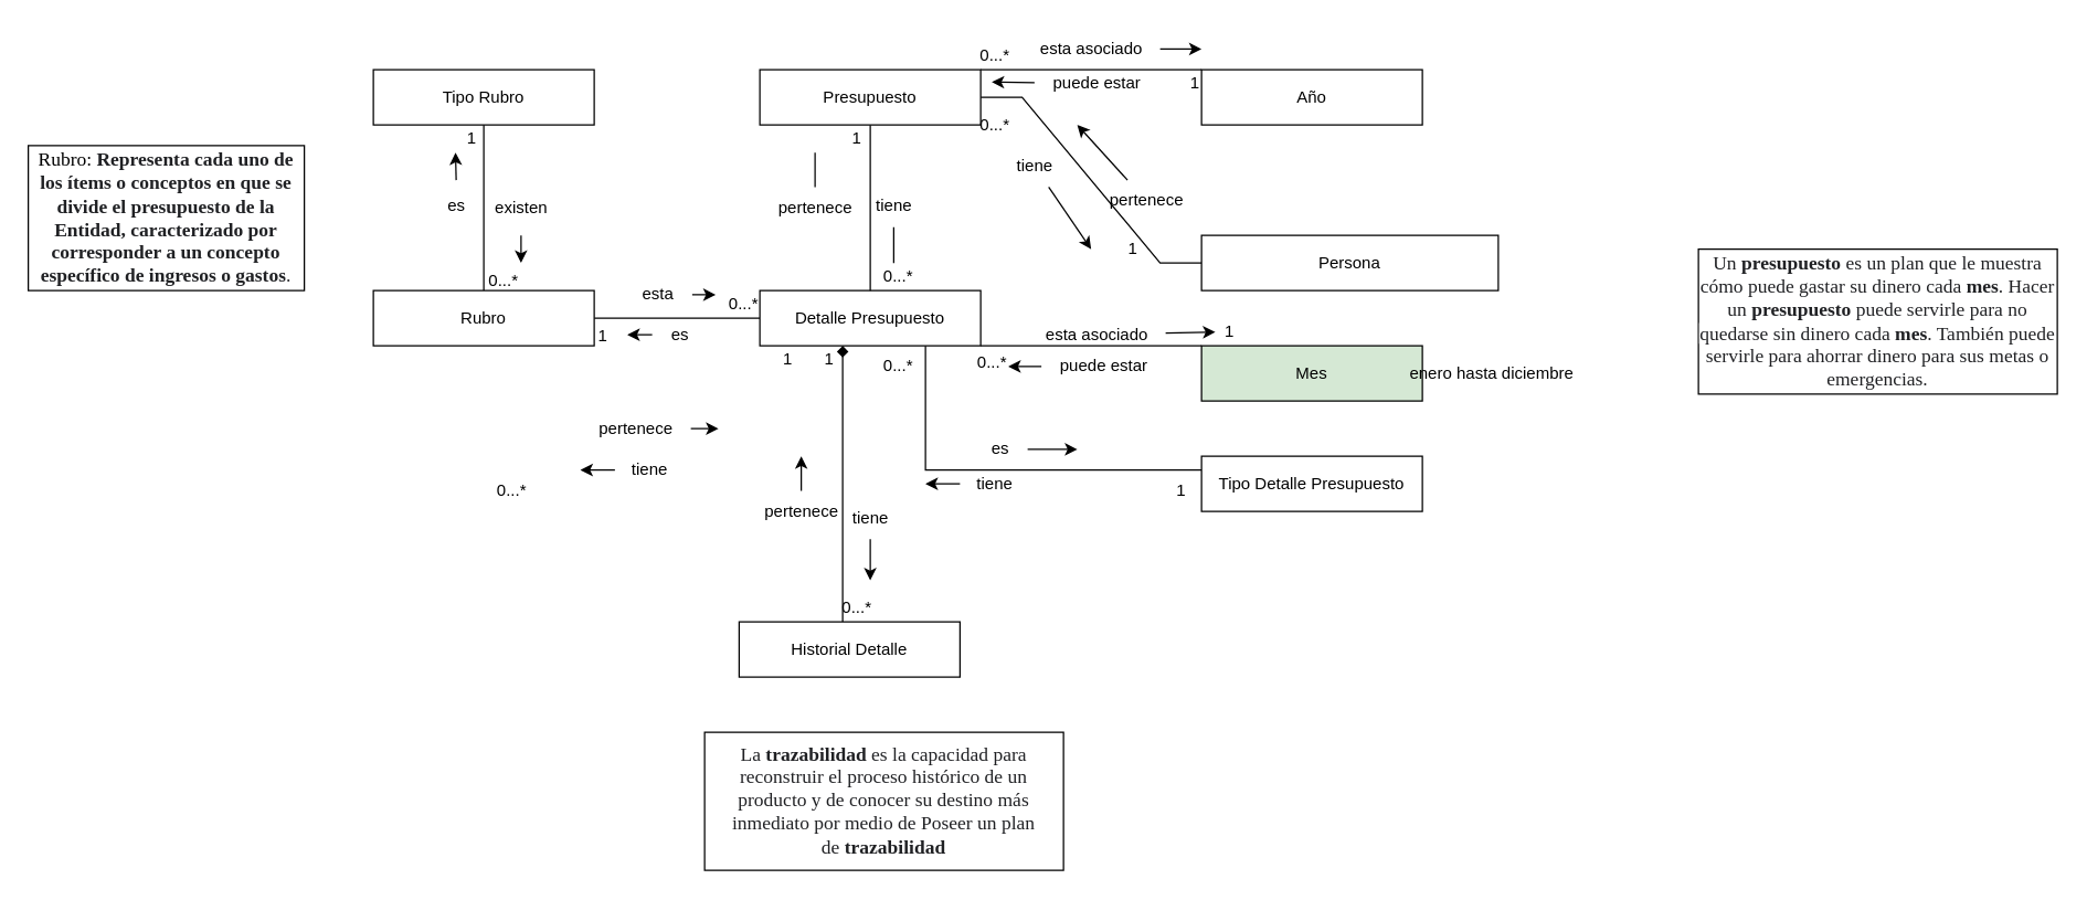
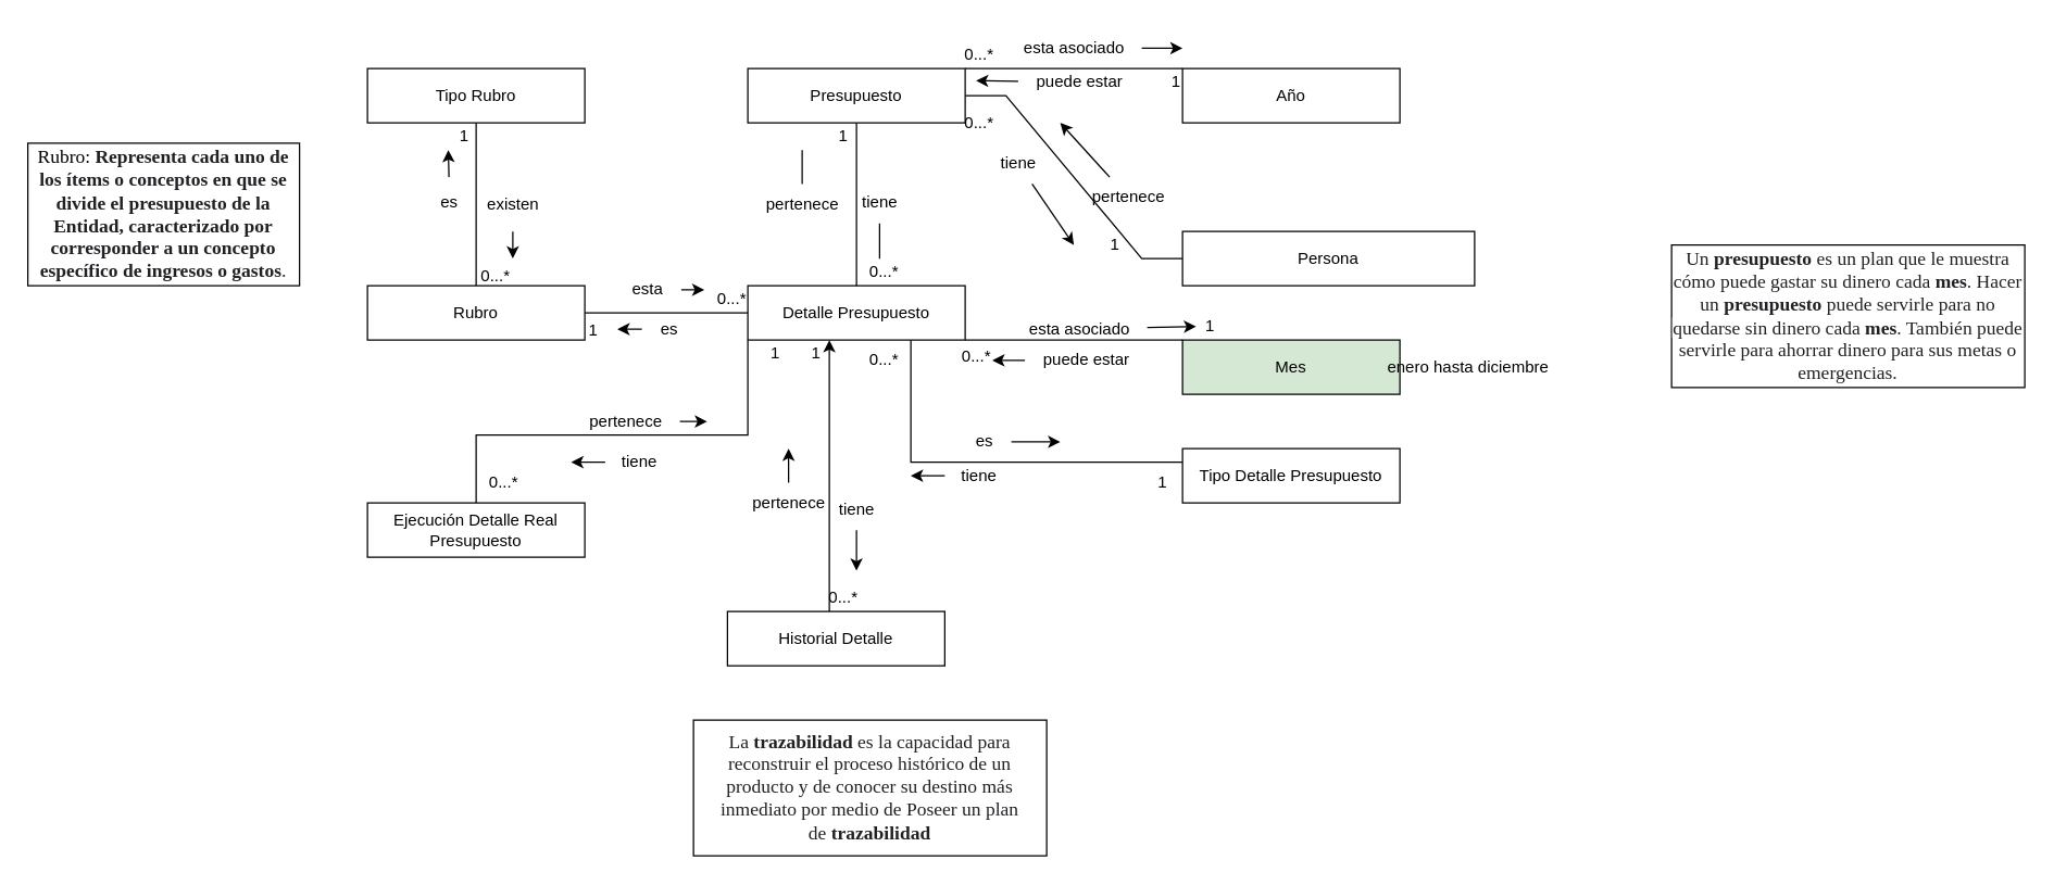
- <mxCell id="67" style="edgeStyle=orthogonalEdgeStyle;rounded=0;orthogonalLoop=1;jettySize=auto;html=1;endArrow=diamond;" parent="1" source="68" target="9" edge="1"><mxGeometry relative="1" as="geometry"><Array as="points"><mxPoint x="610" y="320" /><mxPoint x="610" y="320" /></Array></mxGeometry></mxCell>
+ <mxCell id="67" style="edgeStyle=orthogonalEdgeStyle;rounded=0;orthogonalLoop=1;jettySize=auto;html=1;" parent="1" source="68" target="9" edge="1"><mxGeometry relative="1" as="geometry"><Array as="points"><mxPoint x="610" y="320" /><mxPoint x="610" y="320" /></Array></mxGeometry></mxCell>
+ <mxCell id="6" style="edgeStyle=orthogonalEdgeStyle;rounded=0;orthogonalLoop=1;jettySize=auto;html=1;endArrow=none;endFill=0;" parent="1" source="9" target="14" edge="1"><mxGeometry relative="1" as="geometry"><Array as="points"><mxPoint x="550" y="320" /><mxPoint x="350" y="320" /></Array></mxGeometry></mxCell>
+ <mxCell id="14" value="Ejecución Detalle Real Presupuesto" style="rounded=0;whiteSpace=wrap;html=1;" parent="1" vertex="1"><mxGeometry x="270" y="370" width="160" height="40" as="geometry" /></mxCell>
